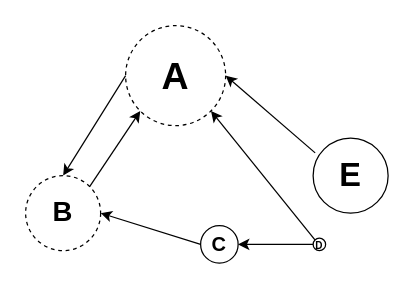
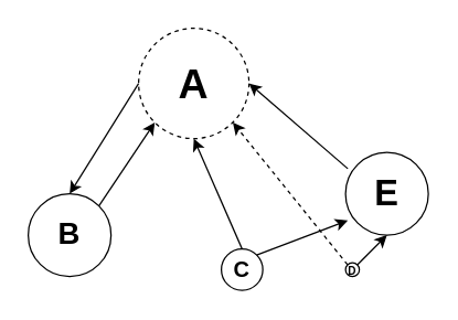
- <mxCell id="9" value="" style="endArrow=classic;html=1;entryX=1;entryY=1;entryDx=0;entryDy=0;exitX=0;exitY=0;exitDx=0;exitDy=0;" edge="1" parent="1" source="6" target="2"><mxGeometry width="50" height="50" relative="1" as="geometry"><mxPoint x="175" y="190" as="sourcePoint" /><mxPoint x="150" y="110" as="targetPoint" /></mxGeometry></mxCell>
+ <mxCell id="9" value="" style="endArrow=classic;html=1;entryX=1;entryY=1;entryDx=0;entryDy=0;exitX=0;exitY=0;exitDx=0;exitDy=0;dashed=1;" edge="1" parent="1" source="6" target="2"><mxGeometry width="50" height="50" relative="1" as="geometry"><mxPoint x="175" y="190" as="sourcePoint" /><mxPoint x="150" y="110" as="targetPoint" /></mxGeometry></mxCell>
+ <mxCell id="8" value="" style="endArrow=classic;html=1;entryX=0.5;entryY=1;entryDx=0;entryDy=0;exitX=0.5;exitY=0;exitDx=0;exitDy=0;" edge="1" parent="1" source="4" target="2"><mxGeometry width="50" height="50" relative="1" as="geometry"><mxPoint x="81.213" y="158.787" as="sourcePoint" /><mxPoint x="121.716" y="98.284" as="targetPoint" /></mxGeometry></mxCell>
- <mxCell id="3" value="&lt;b&gt;&lt;font style=&quot;font-size: 22px&quot;&gt;B&lt;/font&gt;&lt;/b&gt;" style="ellipse;whiteSpace=wrap;html=1;aspect=fixed;dashed=1;" vertex="1" parent="1"><mxGeometry x="20" y="140" width="60" height="60" as="geometry" /></mxCell>
+ <mxCell id="3" value="&lt;b&gt;&lt;font style=&quot;font-size: 22px&quot;&gt;B&lt;/font&gt;&lt;/b&gt;" style="ellipse;whiteSpace=wrap;html=1;aspect=fixed;" vertex="1" parent="1"><mxGeometry x="20" y="140" width="60" height="60" as="geometry" /></mxCell>
+ <mxCell id="13" value="" style="endArrow=classic;html=1;entryX=0.027;entryY=0.823;entryDx=0;entryDy=0;exitX=1;exitY=0;exitDx=0;exitDy=0;entryPerimeter=0;" edge="1" parent="1" source="4" target="5"><mxGeometry width="50" height="50" relative="1" as="geometry"><mxPoint x="268.536" y="201.464" as="sourcePoint" /><mxPoint x="300" y="170" as="targetPoint" /></mxGeometry></mxCell>
- <mxCell id="14" value="" style="endArrow=classic;html=1;entryX=1;entryY=0.5;entryDx=0;entryDy=0;exitX=0;exitY=0.5;exitDx=0;exitDy=0;" edge="1" parent="1" source="4" target="3"><mxGeometry width="50" height="50" relative="1" as="geometry"><mxPoint x="185.607" y="194.393" as="sourcePoint" /><mxPoint x="271.62" y="159.38" as="targetPoint" /></mxGeometry></mxCell>
+ <mxCell id="12" value="" style="endArrow=classic;html=1;entryX=0.5;entryY=1;entryDx=0;entryDy=0;exitX=1;exitY=0;exitDx=0;exitDy=0;" edge="1" parent="1" source="6" target="5"><mxGeometry width="50" height="50" relative="1" as="geometry"><mxPoint x="240" y="250" as="sourcePoint" /><mxPoint x="190" y="205" as="targetPoint" /></mxGeometry></mxCell>
- <mxCell id="11" value="" style="endArrow=classic;html=1;entryX=1;entryY=0.5;entryDx=0;entryDy=0;exitX=0;exitY=0.5;exitDx=0;exitDy=0;" edge="1" parent="1" source="6" target="4"><mxGeometry width="50" height="50" relative="1" as="geometry"><mxPoint x="220" y="230" as="sourcePoint" /><mxPoint x="190" y="70" as="targetPoint" /></mxGeometry></mxCell>
